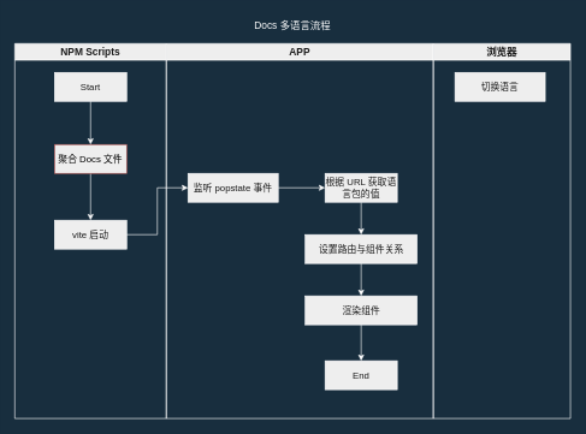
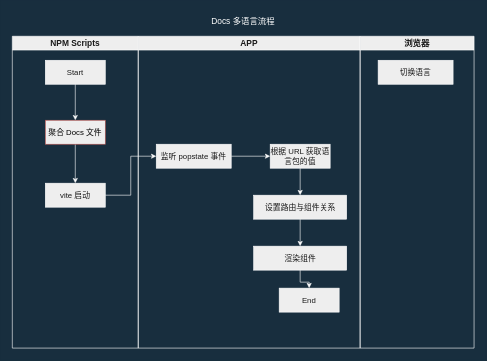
- <mxCell id="12" value="End" style="whiteSpace=wrap;html=1;fontSize=13;fillColor=#EEEEEE;strokeColor=#FFFFFF;fontColor=#1A1A1A;fontStyle=0;" parent="3" vertex="1"><mxGeometry x="220" y="440" width="100" height="40" as="geometry" /></mxCell>
+ <mxCell id="12" value="End" style="whiteSpace=wrap;html=1;fontSize=13;fillColor=#EEEEEE;strokeColor=#FFFFFF;fontColor=#1A1A1A;fontStyle=0;" parent="3" vertex="1"><mxGeometry x="235" y="420" width="100" height="40" as="geometry" /></mxCell>
